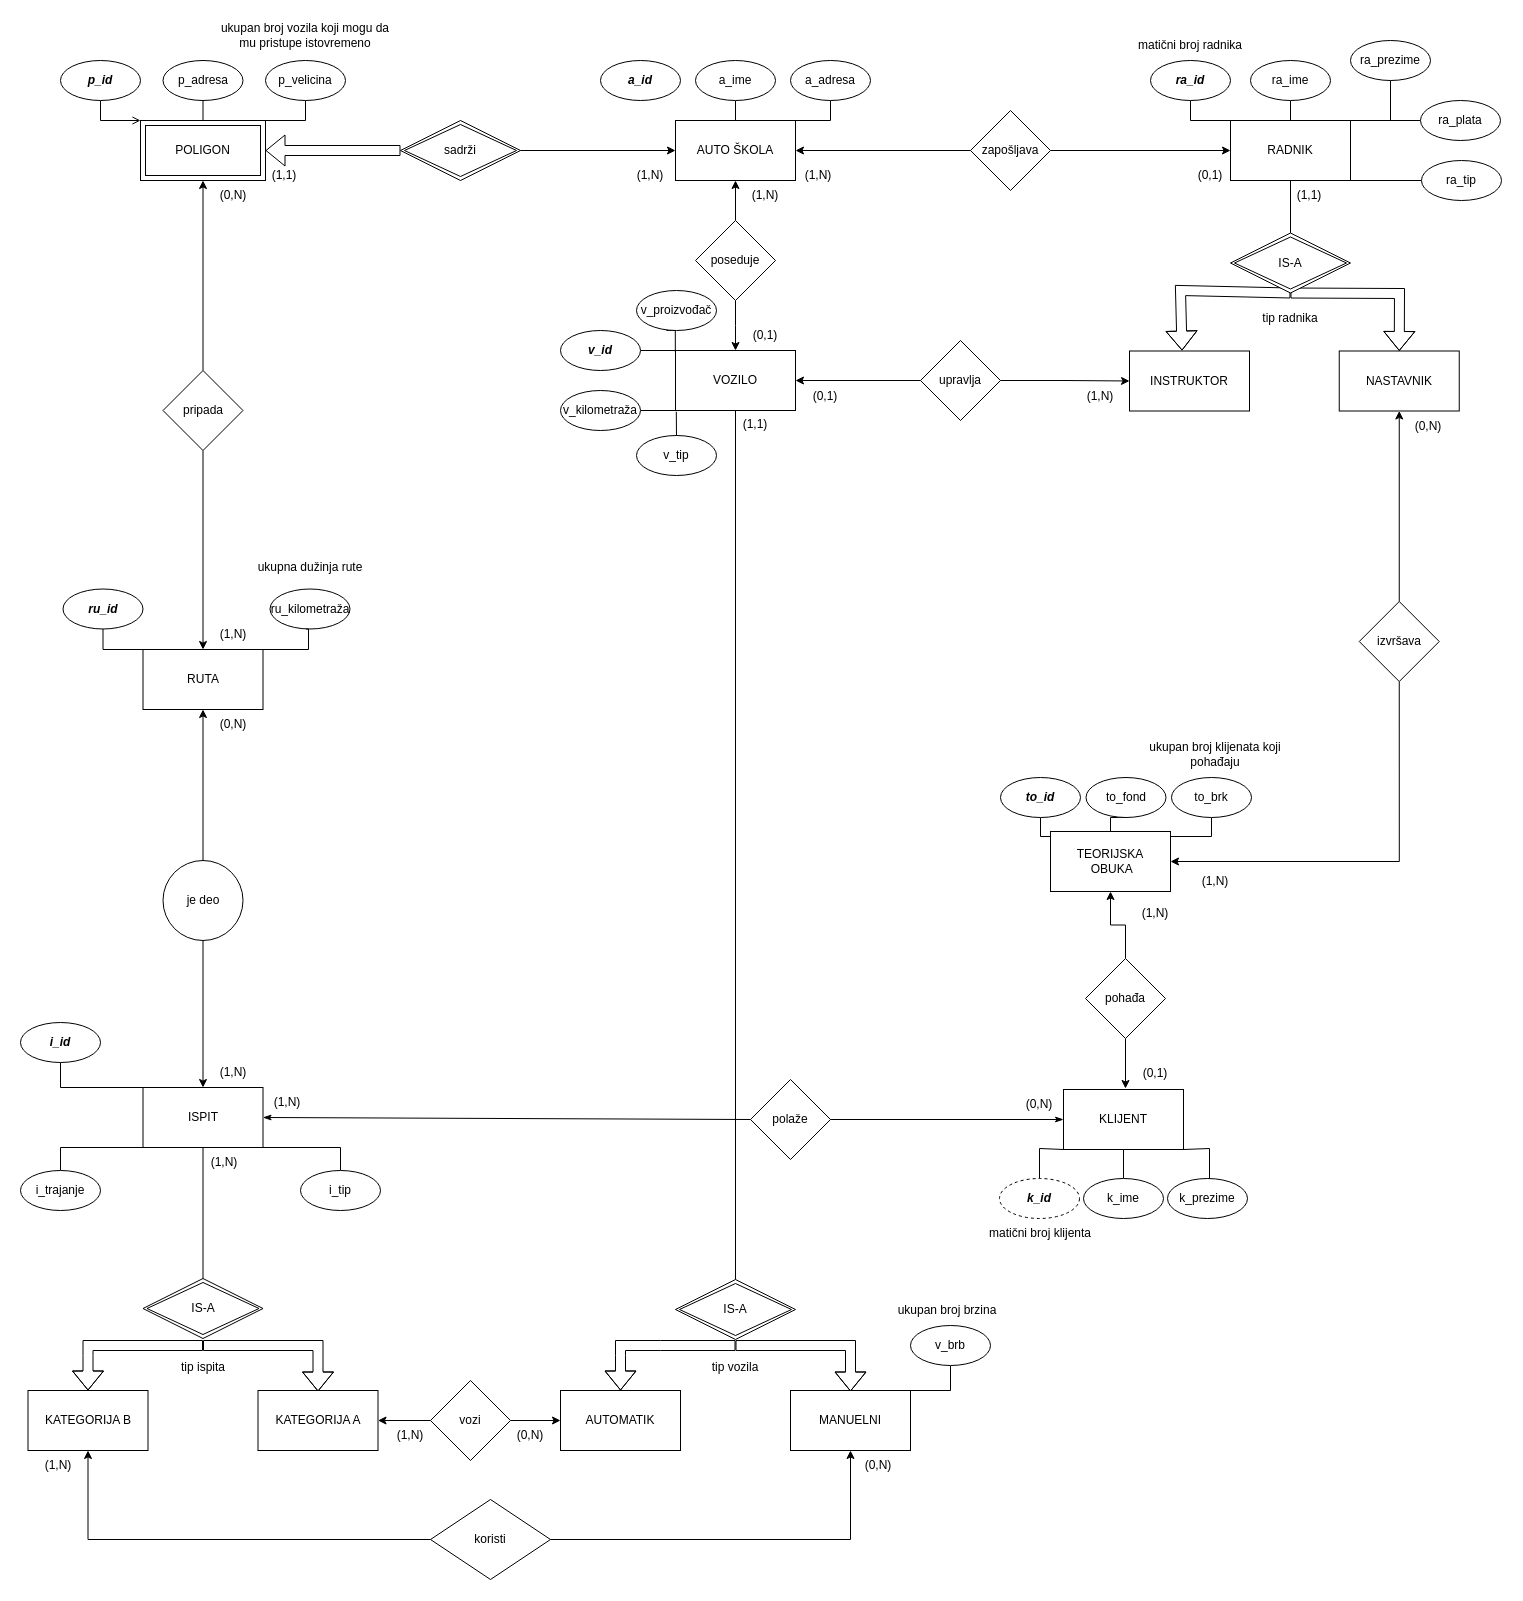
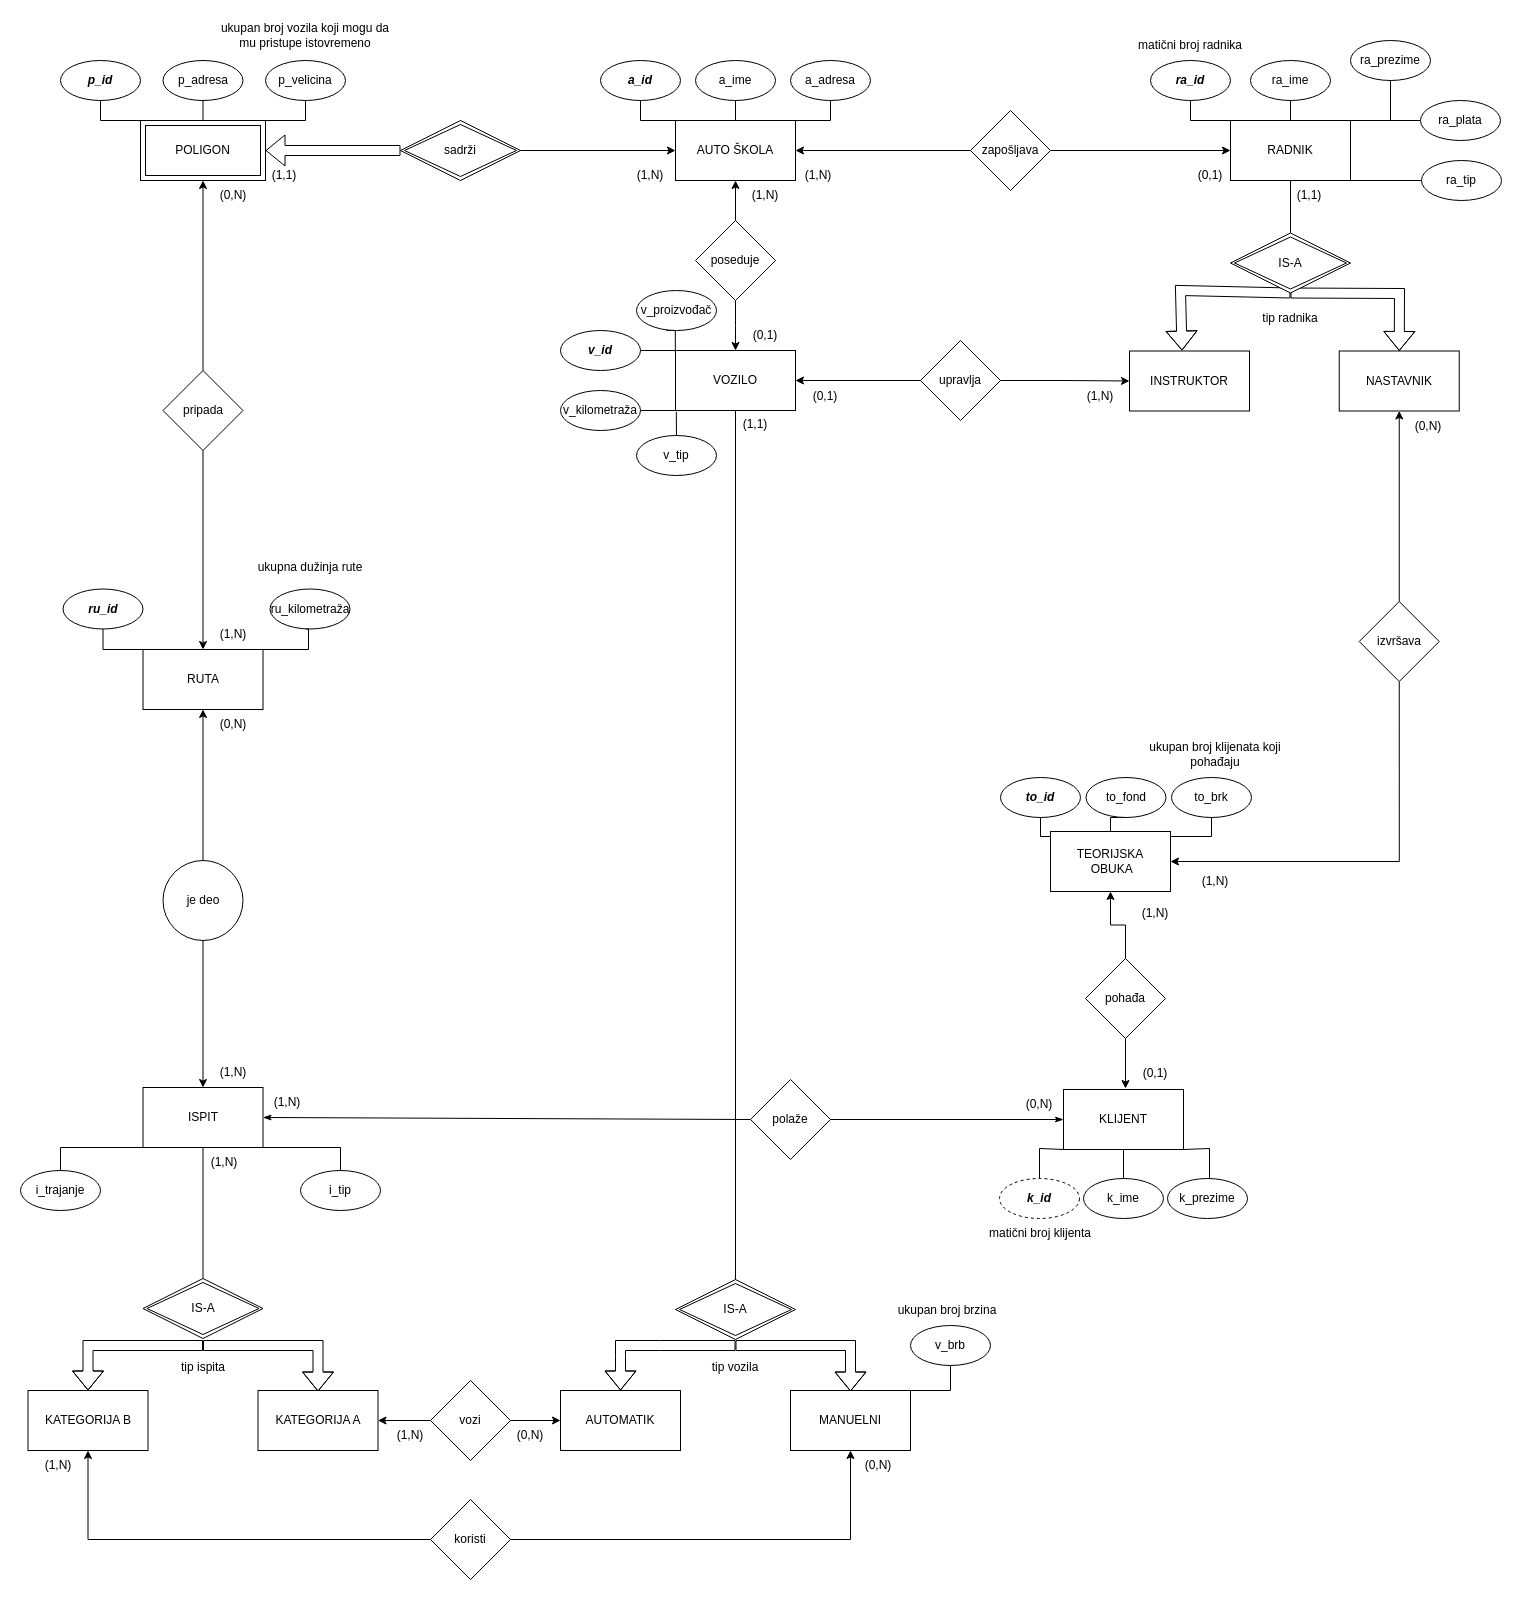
- <mxCell id="33" style="edgeStyle=none;rounded=0;orthogonalLoop=1;jettySize=auto;html=1;exitX=0.5;exitY=1;exitDx=0;exitDy=0;entryX=0;entryY=0;entryDx=0;entryDy=0;endArrow=open;endFill=0;" parent="1" source="39" target="36" edge="1"><mxGeometry relative="1" as="geometry"><Array as="points"><mxPoint x="100" y="120" /></Array></mxGeometry></mxCell>
+ <mxCell id="33" style="edgeStyle=none;rounded=0;orthogonalLoop=1;jettySize=auto;html=1;exitX=0.5;exitY=1;exitDx=0;exitDy=0;entryX=0;entryY=0;entryDx=0;entryDy=0;endArrow=none;endFill=0;" parent="1" source="39" target="36" edge="1"><mxGeometry relative="1" as="geometry"><Array as="points"><mxPoint x="100" y="120" /></Array></mxGeometry></mxCell>
+ <mxCell id="4" style="edgeStyle=orthogonalEdgeStyle;rounded=0;orthogonalLoop=1;jettySize=auto;html=1;exitX=0.5;exitY=1;exitDx=0;exitDy=0;entryX=0;entryY=0;entryDx=0;entryDy=0;endArrow=none;endFill=0;" parent="1" source="8" target="5" edge="1"><mxGeometry relative="1" as="geometry"><Array as="points"><mxPoint x="640" y="120" /></Array></mxGeometry></mxCell>
- <mxCell id="116" value="&lt;b&gt;&lt;i&gt;i_id&lt;/i&gt;&lt;/b&gt;" style="ellipse;whiteSpace=wrap;html=1;" parent="1" vertex="1"><mxGeometry x="20" y="1022" width="80" height="40" as="geometry" /></mxCell>
- <mxCell id="109" style="edgeStyle=orthogonalEdgeStyle;rounded=0;orthogonalLoop=1;jettySize=auto;html=1;exitX=0.5;exitY=1;exitDx=0;exitDy=0;entryX=0;entryY=0;entryDx=0;entryDy=0;endArrow=none;endFill=0;" parent="1" source="116" target="111" edge="1"><mxGeometry relative="1" as="geometry"><Array as="points"><mxPoint x="60" y="1087" /></Array></mxGeometry></mxCell>
- <mxCell id="137" value="koristi" style="rhombus;whiteSpace=wrap;html=1;" parent="1" vertex="1"><mxGeometry x="430" y="1499" width="120" height="80" as="geometry" /></mxCell>
+ <mxCell id="137" value="koristi" style="rhombus;whiteSpace=wrap;html=1;" parent="1" vertex="1"><mxGeometry x="430" y="1499" width="80" height="80" as="geometry" /></mxCell>
